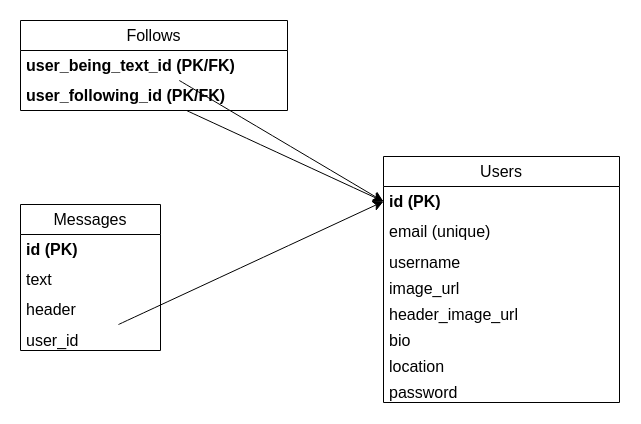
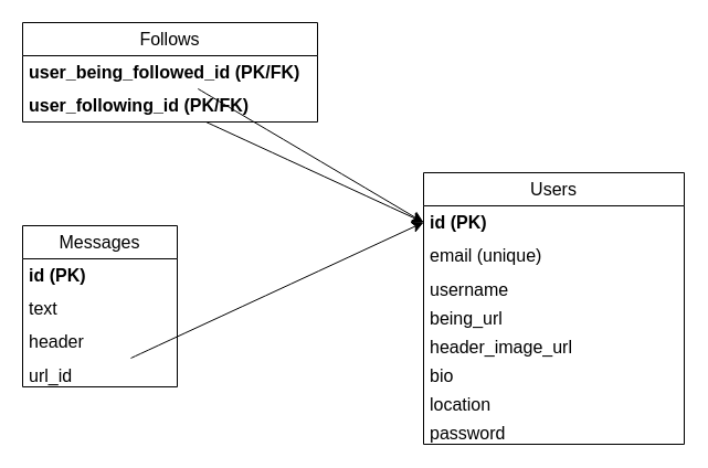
- <mxCell id="3" value="user_being_text_id (PK/FK)" style="text;strokeColor=none;fillColor=none;align=left;verticalAlign=middle;spacingLeft=4;spacingRight=4;overflow=hidden;points=[[0,0.5],[1,0.5]];portConstraint=eastwest;rotatable=0;whiteSpace=wrap;html=1;fontSize=16;fontStyle=1" vertex="1" parent="2"><mxGeometry y="30" width="267" height="30" as="geometry" /></mxCell>
+ <mxCell id="3" value="user_being_followed_id (PK/FK)" style="text;strokeColor=none;fillColor=none;align=left;verticalAlign=middle;spacingLeft=4;spacingRight=4;overflow=hidden;points=[[0,0.5],[1,0.5]];portConstraint=eastwest;rotatable=0;whiteSpace=wrap;html=1;fontSize=16;fontStyle=1" vertex="1" parent="2"><mxGeometry y="30" width="267" height="30" as="geometry" /></mxCell>
- <mxCell id="9" value="image_url" style="text;strokeColor=none;fillColor=none;align=left;verticalAlign=top;spacingLeft=4;spacingRight=4;overflow=hidden;rotatable=0;points=[[0,0.5],[1,0.5]];portConstraint=eastwest;whiteSpace=wrap;html=1;fontSize=16;" vertex="1" parent="5"><mxGeometry y="116" width="236" height="26" as="geometry" /></mxCell>
+ <mxCell id="9" value="being_url" style="text;strokeColor=none;fillColor=none;align=left;verticalAlign=top;spacingLeft=4;spacingRight=4;overflow=hidden;rotatable=0;points=[[0,0.5],[1,0.5]];portConstraint=eastwest;whiteSpace=wrap;html=1;fontSize=16;" vertex="1" parent="5"><mxGeometry y="116" width="236" height="26" as="geometry" /></mxCell>
- <mxCell id="18" value="user_id" style="text;strokeColor=none;fillColor=none;align=left;verticalAlign=top;spacingLeft=4;spacingRight=4;overflow=hidden;rotatable=0;points=[[0,0.5],[1,0.5]];portConstraint=eastwest;whiteSpace=wrap;html=1;fontSize=16;" vertex="1" parent="14"><mxGeometry y="120" width="140" height="26" as="geometry" /></mxCell>
+ <mxCell id="18" value="url_id" style="text;strokeColor=none;fillColor=none;align=left;verticalAlign=top;spacingLeft=4;spacingRight=4;overflow=hidden;rotatable=0;points=[[0,0.5],[1,0.5]];portConstraint=eastwest;whiteSpace=wrap;html=1;fontSize=16;" vertex="1" parent="14"><mxGeometry y="120" width="140" height="26" as="geometry" /></mxCell>
